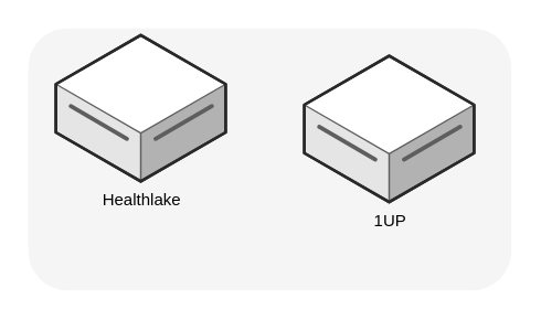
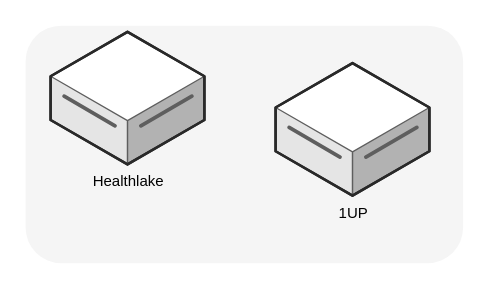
- <mxCell id="3" value="1UP" style="verticalLabelPosition=bottom;html=1;verticalAlign=top;strokeWidth=1;align=center;outlineConnect=0;dashed=0;outlineConnect=0;shape=mxgraph.aws3d.dataServer;strokeColor=#5E5E5E;aspect=fixed;" vertex="1" parent="1"><mxGeometry x="220" y="40" width="123" height="106" as="geometry" /></mxCell>
+ <mxCell id="3" value="1UP" style="verticalLabelPosition=bottom;html=1;verticalAlign=top;strokeWidth=1;align=center;outlineConnect=0;dashed=0;outlineConnect=0;shape=mxgraph.aws3d.dataServer;strokeColor=#5E5E5E;aspect=fixed;" vertex="1" parent="1"><mxGeometry x="220" y="50" width="123" height="106" as="geometry" /></mxCell>
